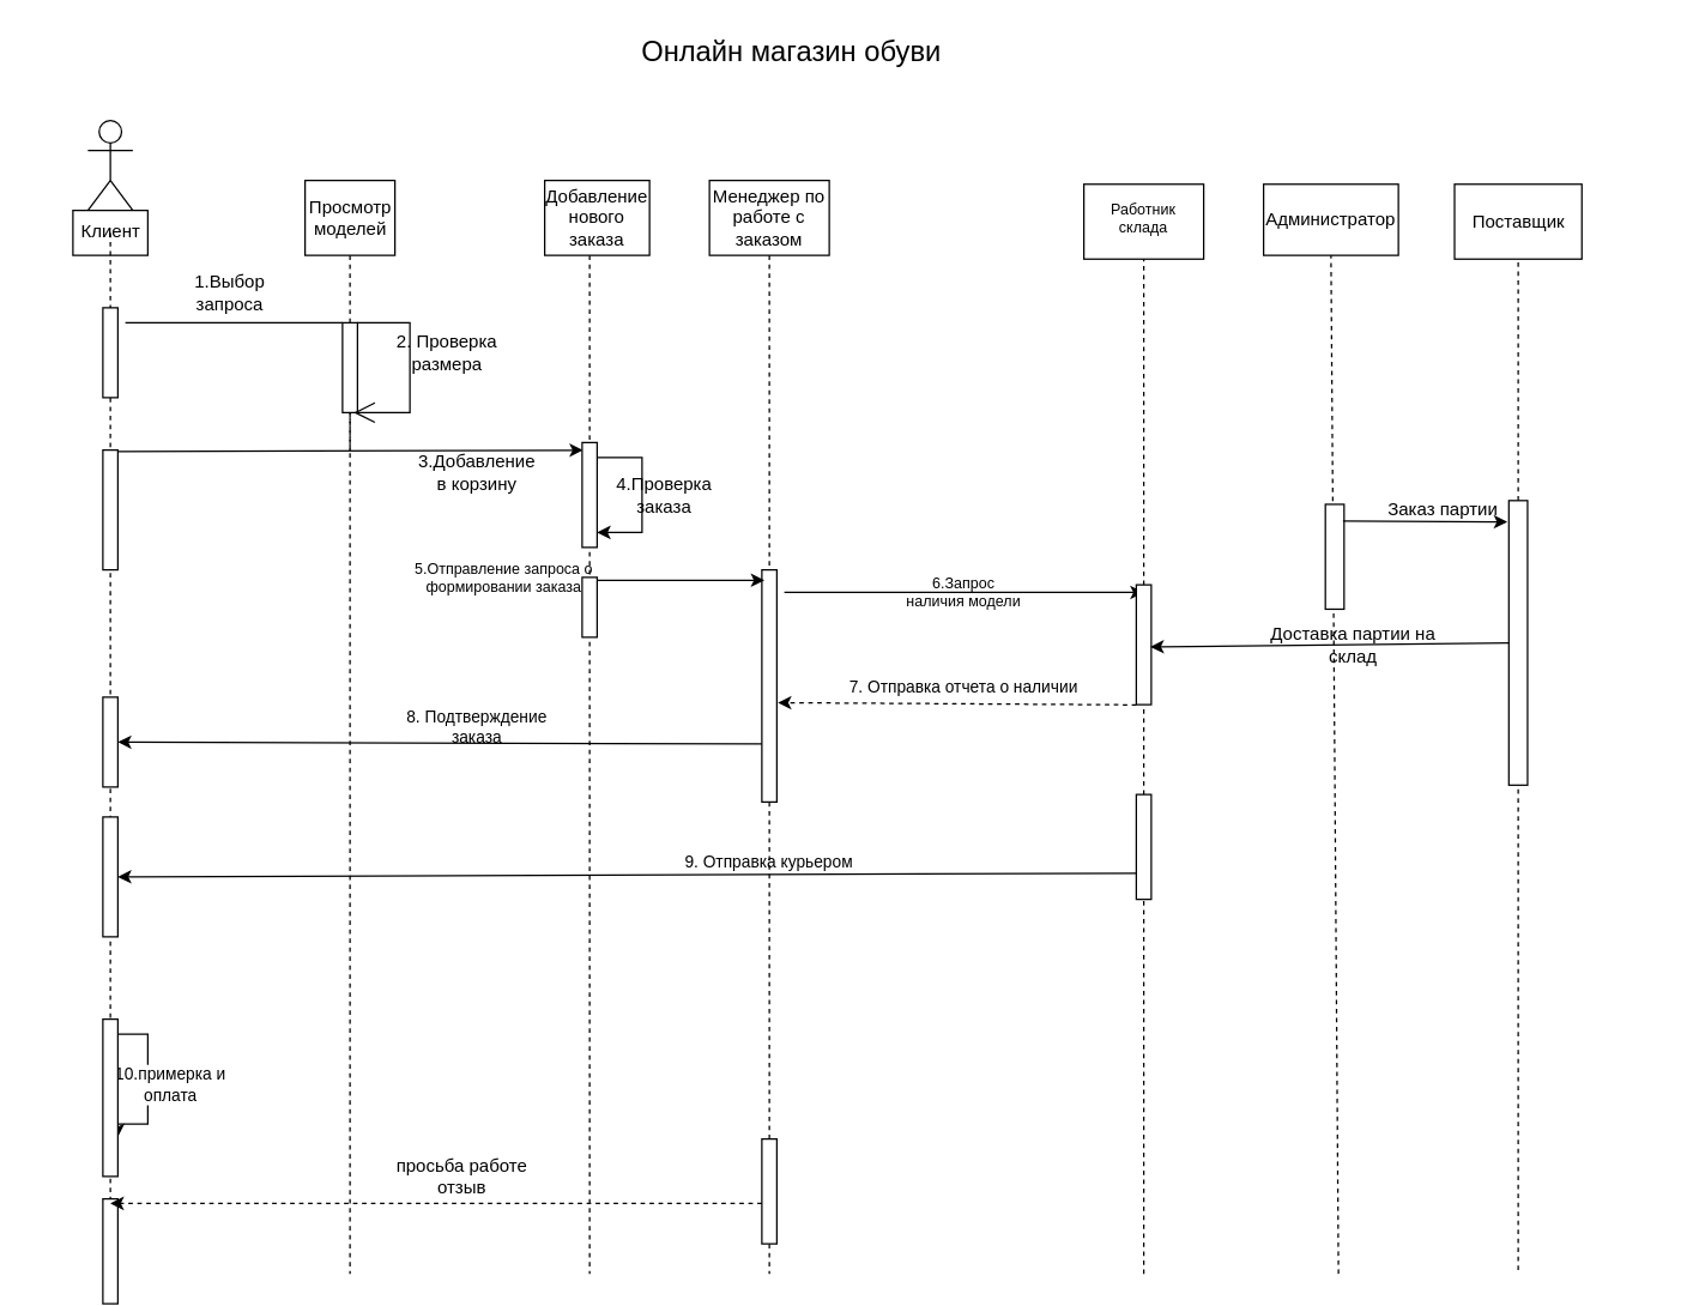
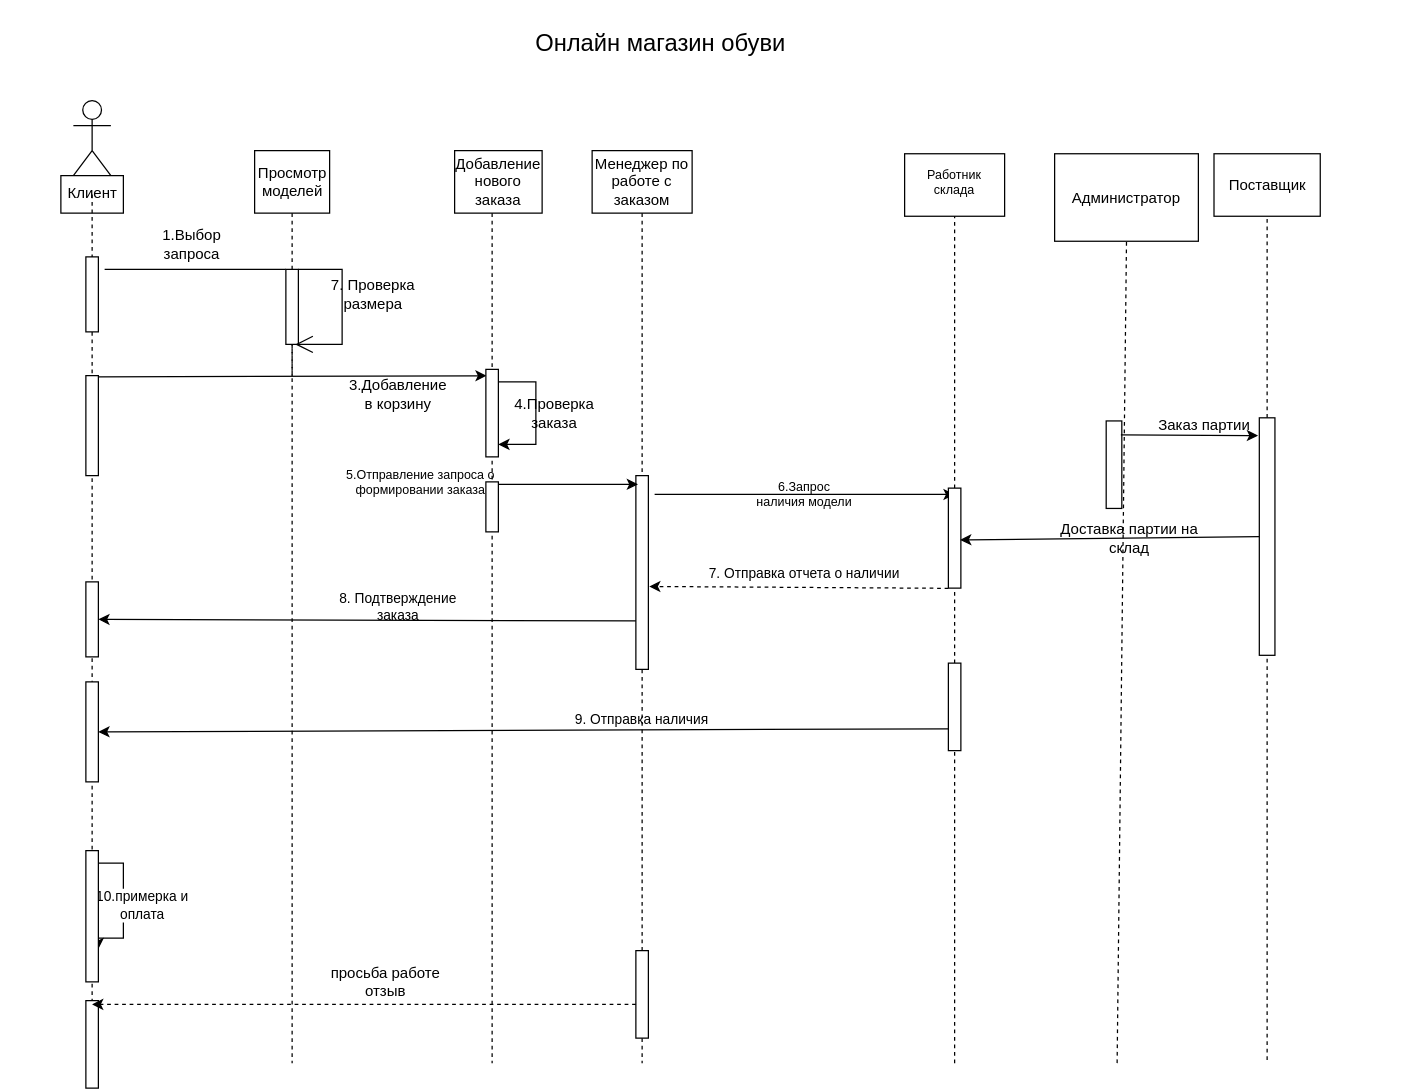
- <mxCell id="66" value="Администратор" style="rounded=0;whiteSpace=wrap;html=1;" vertex="1" parent="1"><mxGeometry x="843" y="122.5" width="90" height="47.5" as="geometry" /></mxCell>
+ <mxCell id="66" value="Администратор" style="rounded=0;whiteSpace=wrap;html=1;" vertex="1" parent="1"><mxGeometry x="843" y="122.5" width="115" height="70" as="geometry" /></mxCell>
- <mxCell id="15" value="2. Проверка размера" style="text;html=1;align=center;verticalAlign=middle;whiteSpace=wrap;rounded=0;" parent="1" vertex="1"><mxGeometry x="263" y="220" width="70" height="30" as="geometry" /></mxCell>
+ <mxCell id="15" value="7. Проверка размера" style="text;html=1;align=center;verticalAlign=middle;whiteSpace=wrap;rounded=0;" parent="1" vertex="1"><mxGeometry x="263" y="220" width="70" height="30" as="geometry" /></mxCell>
- <mxCell id="49" value="9. Отправка курьером" style="text;html=1;strokeColor=none;fillColor=none;align=center;verticalAlign=middle;whiteSpace=wrap;rounded=0;fontSize=11;" parent="1" vertex="1"><mxGeometry x="433" y="560" width="160" height="30" as="geometry" /></mxCell>
+ <mxCell id="49" value="9. Отправка наличия" style="text;html=1;strokeColor=none;fillColor=none;align=center;verticalAlign=middle;whiteSpace=wrap;rounded=0;fontSize=11;" parent="1" vertex="1"><mxGeometry x="433" y="560" width="160" height="30" as="geometry" /></mxCell>
